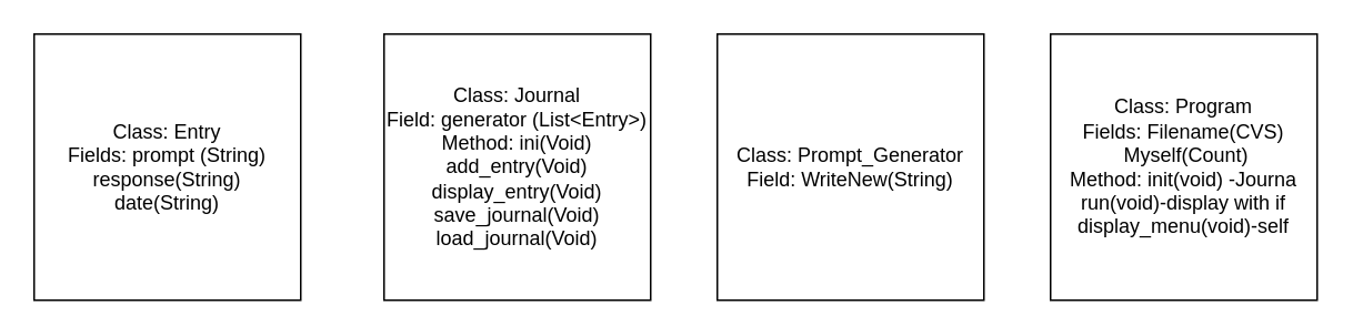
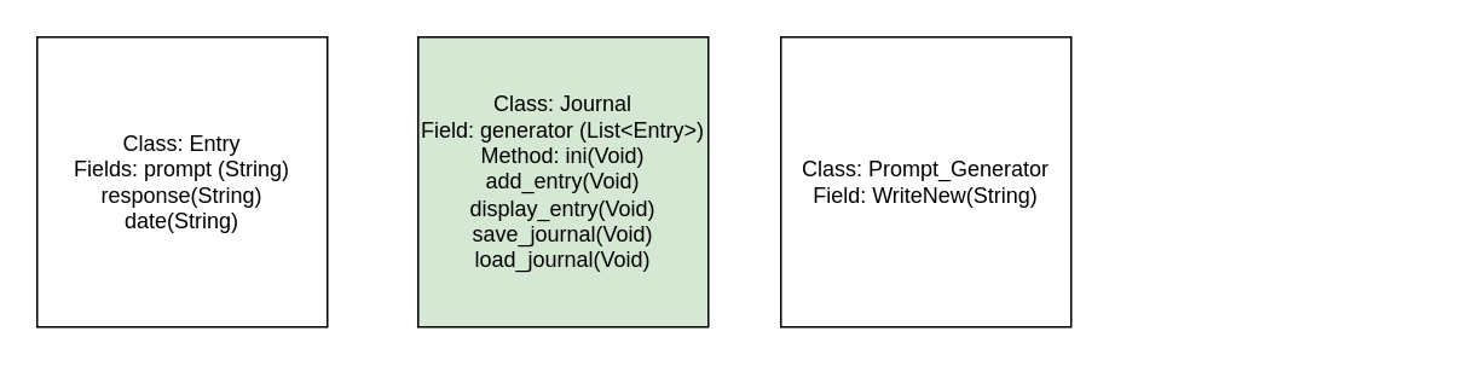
- <mxCell id="3" value="Class: Journal&lt;br&gt;Field: generator (List&amp;lt;Entry&amp;gt;)&lt;br&gt;Method: ini(Void)&lt;br&gt;add_entry(Void)&lt;br&gt;display_entry(Void)&lt;br&gt;save_journal(Void)&lt;br&gt;&amp;nbsp;load_journal(Void)&amp;nbsp;" style="whiteSpace=wrap;html=1;aspect=fixed;" parent="1" vertex="1"><mxGeometry x="230" y="20" width="160" height="160" as="geometry" /></mxCell>
+ <mxCell id="3" value="Class: Journal&lt;br&gt;Field: generator (List&amp;lt;Entry&amp;gt;)&lt;br&gt;Method: ini(Void)&lt;br&gt;add_entry(Void)&lt;br&gt;display_entry(Void)&lt;br&gt;save_journal(Void)&lt;br&gt;&amp;nbsp;load_journal(Void)&amp;nbsp;" style="whiteSpace=wrap;html=1;aspect=fixed;fillColor=#d5e8d4;" parent="1" vertex="1"><mxGeometry x="230" y="20" width="160" height="160" as="geometry" /></mxCell>
- <mxCell id="4" value="Class: Program&lt;br&gt;Fields: Filename(CVS)&lt;br&gt;&amp;nbsp;Myself(Count)&lt;br&gt;Method: init(void) -Journa&lt;br&gt;run(void)-display with if&lt;br&gt;display_menu(void)-self" style="whiteSpace=wrap;html=1;aspect=fixed;" parent="1" vertex="1"><mxGeometry x="630" y="20" width="160" height="160" as="geometry" /></mxCell>
